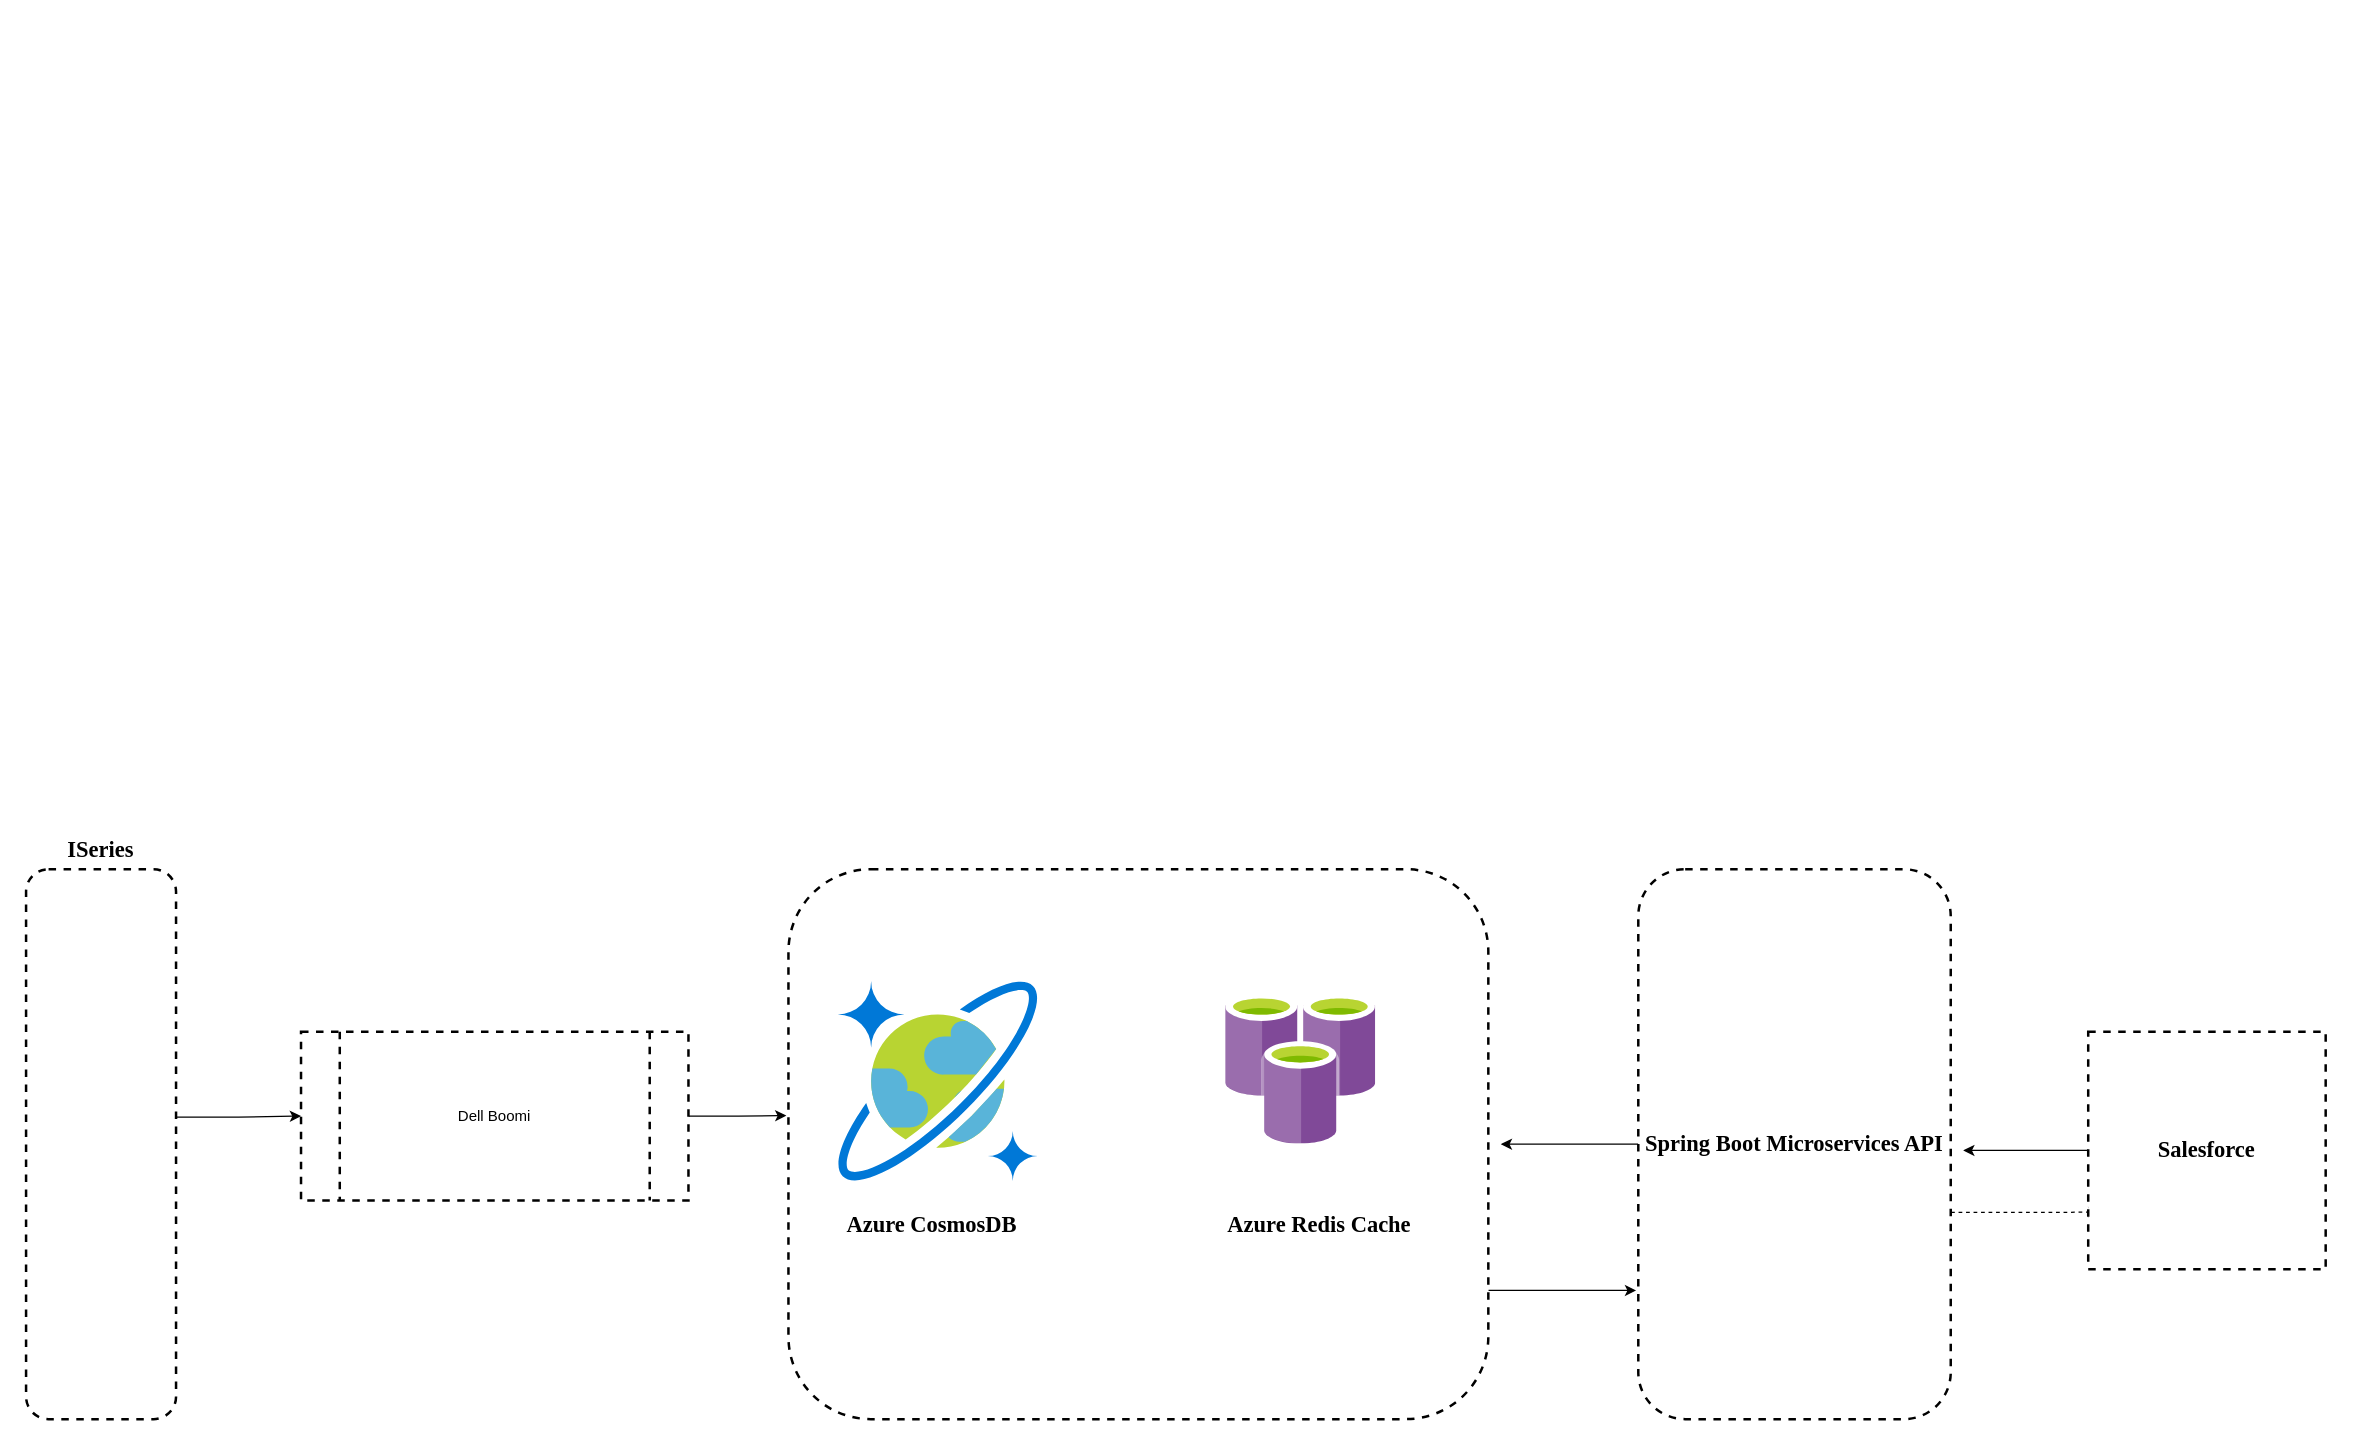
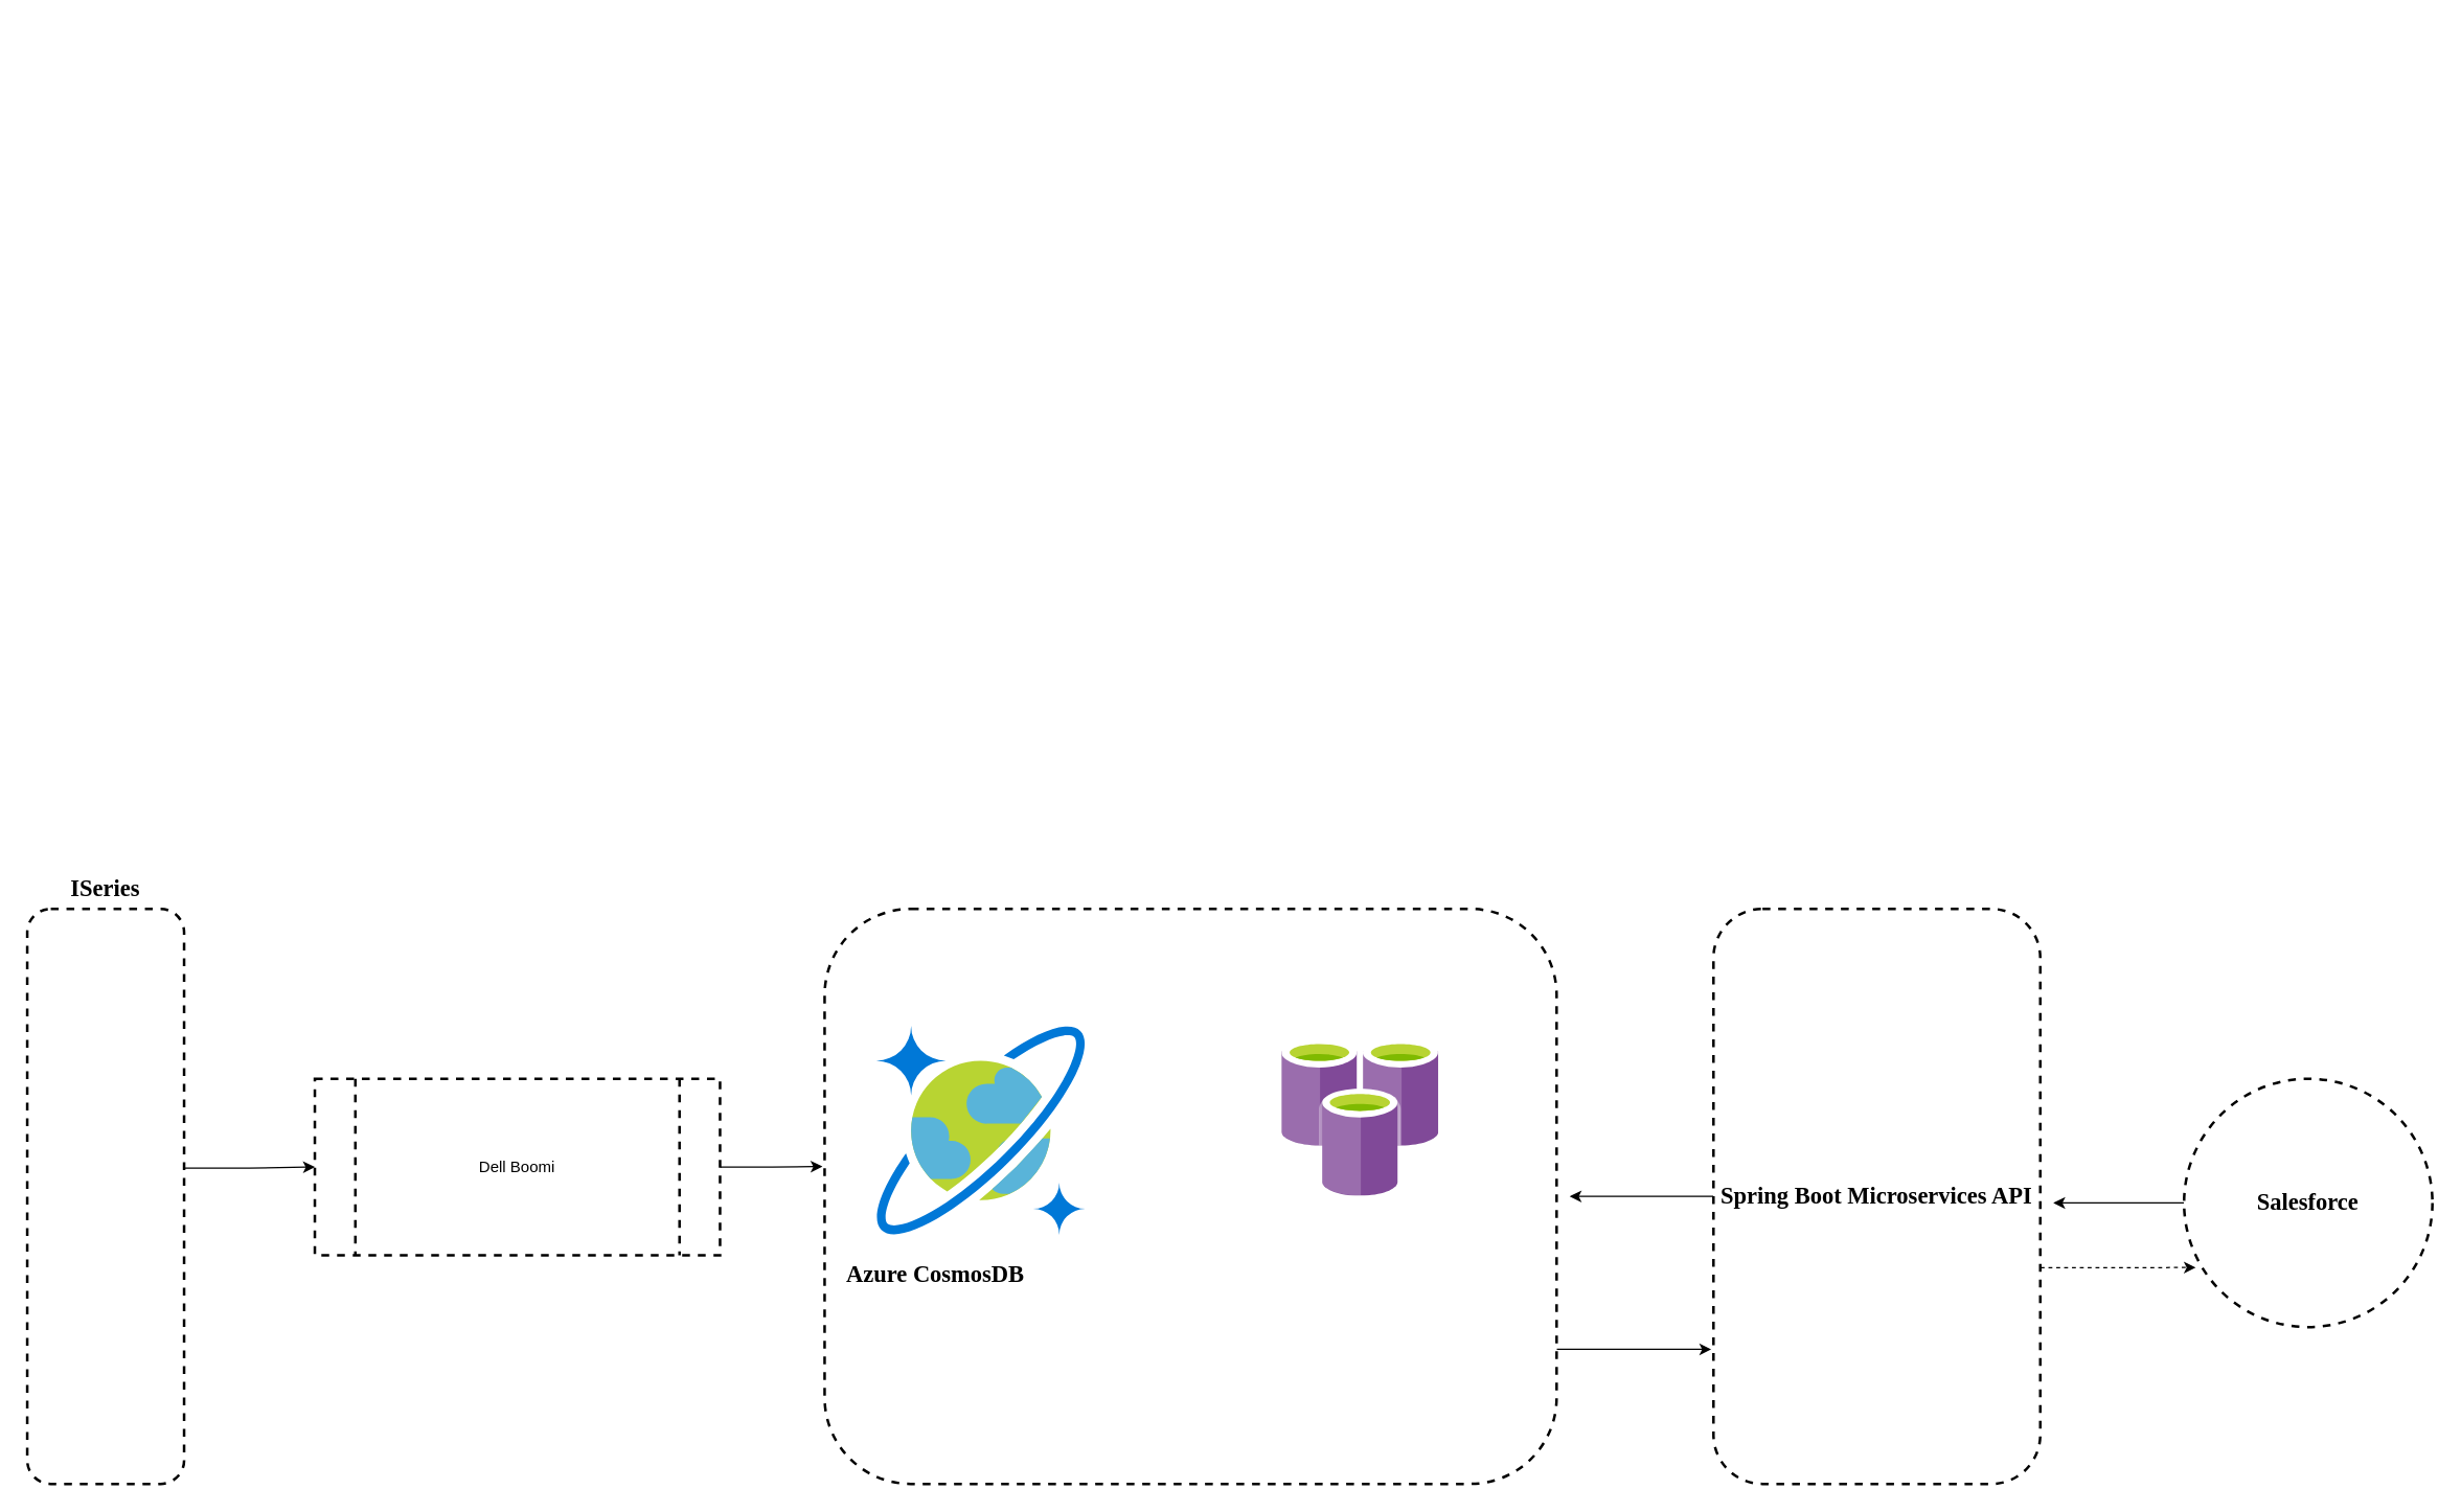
- <mxCell id="18" value="&lt;font face=&quot;Times New Roman&quot; style=&quot;font-size: 18px;&quot;&gt;&lt;b&gt;Salesforce&lt;/b&gt;&lt;/font&gt;" style="whiteSpace=wrap;html=1;dashed=1;strokeWidth=2;rounded=0;" vertex="1" parent="1"><mxGeometry x="1670" y="825" width="190" height="190" as="geometry" /></mxCell>
+ <mxCell id="18" value="&lt;font face=&quot;Times New Roman&quot; style=&quot;font-size: 18px;&quot;&gt;&lt;b&gt;Salesforce&lt;/b&gt;&lt;/font&gt;" style="ellipse;whiteSpace=wrap;html=1;dashed=1;strokeWidth=2;" vertex="1" parent="1"><mxGeometry x="1670" y="825" width="190" height="190" as="geometry" /></mxCell>
- <mxCell id="13" value="&lt;font style=&quot;font-size: 18px;&quot; face=&quot;Times New Roman&quot;&gt;&lt;b&gt;Azure CosmosDB&lt;/b&gt;&lt;/font&gt;" style="text;html=1;strokeColor=none;fillColor=none;align=center;verticalAlign=middle;whiteSpace=wrap;rounded=0;" vertex="1" parent="1"><mxGeometry x="670" y="965" width="150" height="30" as="geometry" /></mxCell>
+ <mxCell id="13" value="&lt;font style=&quot;font-size: 18px;&quot; face=&quot;Times New Roman&quot;&gt;&lt;b&gt;Azure CosmosDB&lt;/b&gt;&lt;/font&gt;" style="text;html=1;strokeColor=none;fillColor=none;align=center;verticalAlign=middle;whiteSpace=wrap;rounded=0;" vertex="1" parent="1"><mxGeometry x="640" y="960" width="150" height="30" as="geometry" /></mxCell>
- <mxCell id="12" value="&lt;font style=&quot;font-size: 18px;&quot; face=&quot;Times New Roman&quot;&gt;&lt;b&gt;Azure Redis Cache&lt;/b&gt;&lt;/font&gt;" style="text;html=1;strokeColor=none;fillColor=none;align=center;verticalAlign=middle;whiteSpace=wrap;rounded=0;" vertex="1" parent="1"><mxGeometry x="970" y="965" width="170" height="30" as="geometry" /></mxCell>
